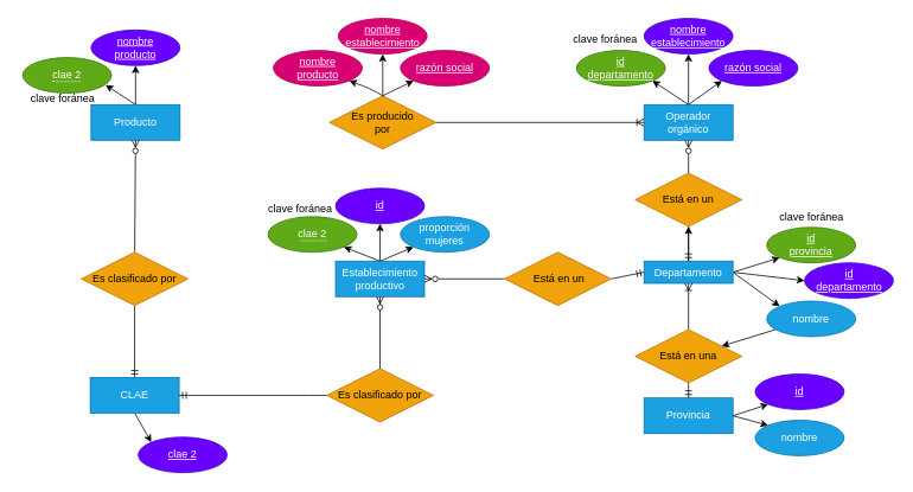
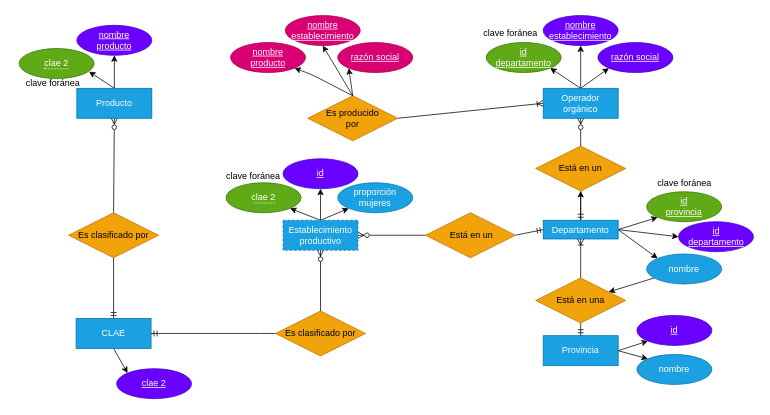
- <mxCell id="9" value="Es producido&lt;br&gt;por" style="shape=rhombus;perimeter=rhombusPerimeter;whiteSpace=wrap;html=1;align=center;fillColor=#f0a30a;fontColor=#000000;strokeColor=#BD7000;" parent="1" vertex="1"><mxGeometry x="370" y="107" width="120" height="60" as="geometry" /></mxCell>
+ <mxCell id="9" value="Es producido&lt;br&gt;por" style="shape=rhombus;perimeter=rhombusPerimeter;whiteSpace=wrap;html=1;align=center;fillColor=#f0a30a;fontColor=#000000;strokeColor=#BD7000;" parent="1" vertex="1"><mxGeometry x="410" y="127" width="120" height="60" as="geometry" /></mxCell>
- <mxCell id="27" value="Establecimiento&lt;br&gt;productivo" style="whiteSpace=wrap;html=1;align=center;fillColor=#1ba1e2;fontColor=#ffffff;strokeColor=#006EAF;" parent="1" vertex="1"><mxGeometry x="377" y="293" width="100" height="40" as="geometry" /></mxCell>
+ <mxCell id="27" value="Establecimiento&lt;br&gt;productivo" style="whiteSpace=wrap;html=1;align=center;fillColor=#1ba1e2;fontColor=#ffffff;strokeColor=#006EAF;dashed=1;" parent="1" vertex="1"><mxGeometry x="377" y="293" width="100" height="40" as="geometry" /></mxCell>
